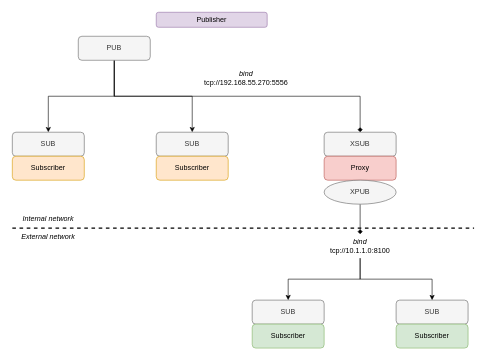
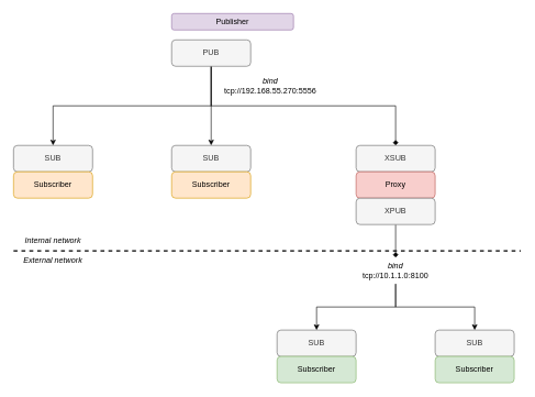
- <mxCell id="6" value="PUB" style="rounded=1;whiteSpace=wrap;html=1;fillColor=#f5f5f5;fontColor=#333333;strokeColor=#666666;" vertex="1" parent="1"><mxGeometry x="130" y="60" width="120" height="40" as="geometry" /></mxCell>
+ <mxCell id="6" value="PUB" style="rounded=1;whiteSpace=wrap;html=1;fillColor=#f5f5f5;fontColor=#333333;strokeColor=#666666;" vertex="1" parent="1"><mxGeometry x="260" y="60" width="120" height="40" as="geometry" /></mxCell>
- <mxCell id="14" value="XPUB" style="ellipse;whiteSpace=wrap;html=1;fillColor=#f5f5f5;fontColor=#333333;strokeColor=#666666;" vertex="1" parent="1"><mxGeometry x="540" y="300" width="120" height="40" as="geometry" /></mxCell>
+ <mxCell id="14" value="XPUB" style="rounded=1;whiteSpace=wrap;html=1;fillColor=#f5f5f5;fontColor=#333333;strokeColor=#666666;" vertex="1" parent="1"><mxGeometry x="540" y="300" width="120" height="40" as="geometry" /></mxCell>
